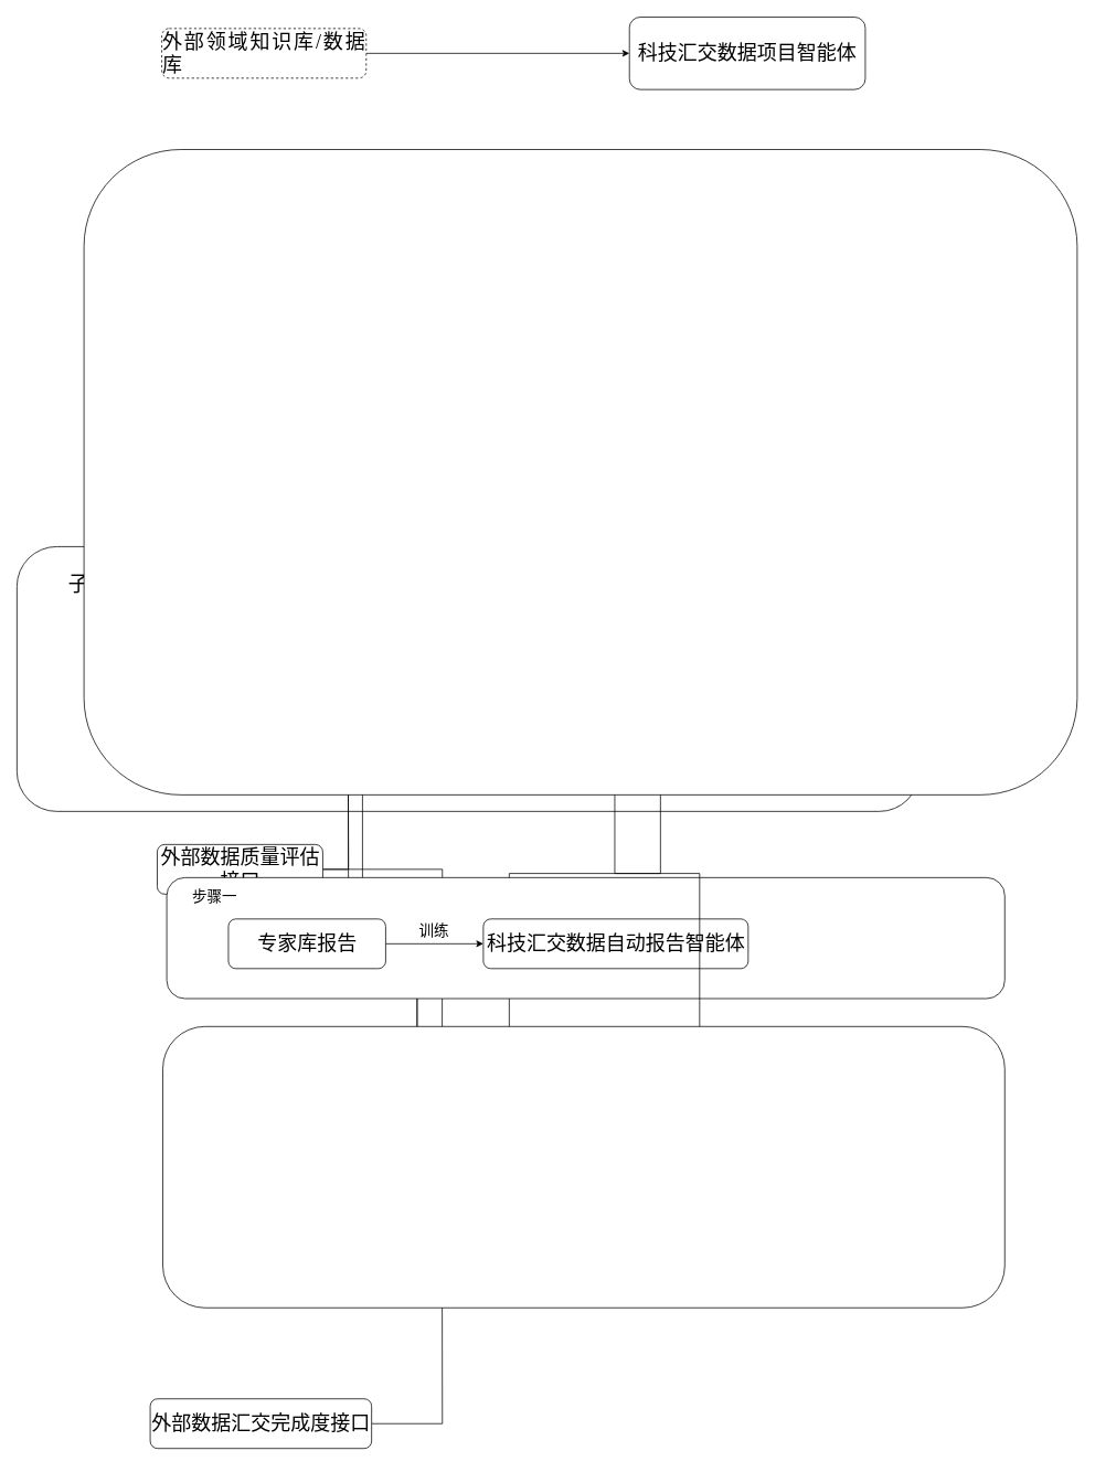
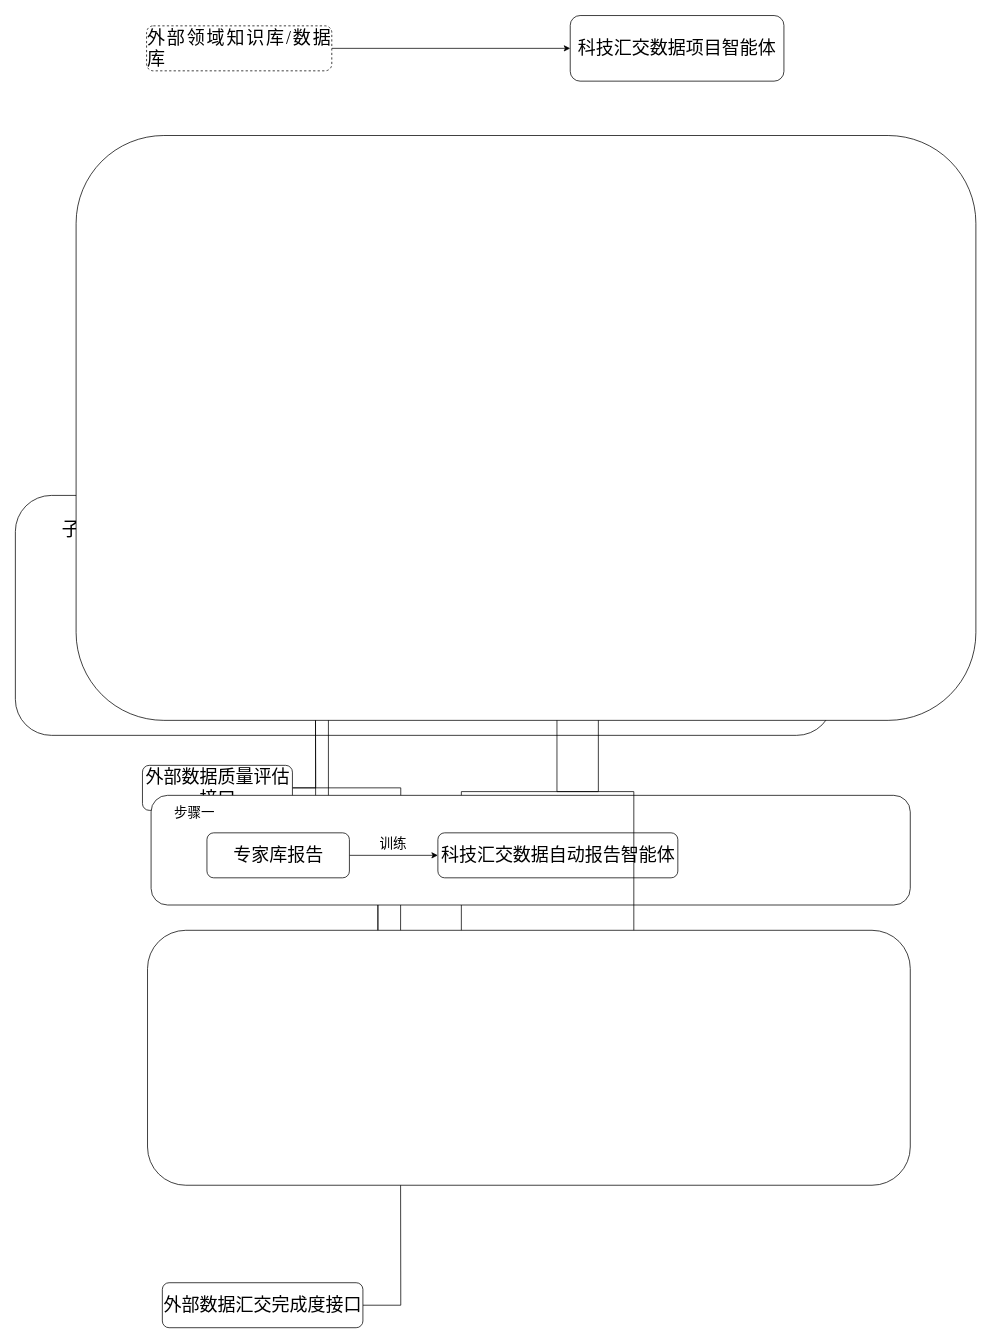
- <mxCell id="57" value="&lt;p class=&quot;MsoNormal&quot;&gt;&lt;font style=&quot;font-size: 24px;&quot; face=&quot;等线&quot;&gt;外部&lt;/font&gt;&lt;span style=&quot;background-color: initial; font-size: 24px;&quot;&gt;&lt;font face=&quot;等线&quot;&gt;数据汇交完成度接口&lt;/font&gt;&lt;/span&gt;&lt;/p&gt;" style="rounded=1;whiteSpace=wrap;html=1;" vertex="1" parent="1"><mxGeometry x="181" y="1690" width="267.5" height="60" as="geometry" /></mxCell>
+ <mxCell id="57" value="&lt;p class=&quot;MsoNormal&quot;&gt;&lt;font style=&quot;font-size: 24px;&quot; face=&quot;等线&quot;&gt;外部&lt;/font&gt;&lt;span style=&quot;background-color: initial; font-size: 24px;&quot;&gt;&lt;font face=&quot;等线&quot;&gt;数据汇交完成度接口&lt;/font&gt;&lt;/span&gt;&lt;/p&gt;" style="rounded=1;whiteSpace=wrap;html=1;" vertex="1" parent="1"><mxGeometry x="216" y="1710" width="267.5" height="60" as="geometry" /></mxCell>
